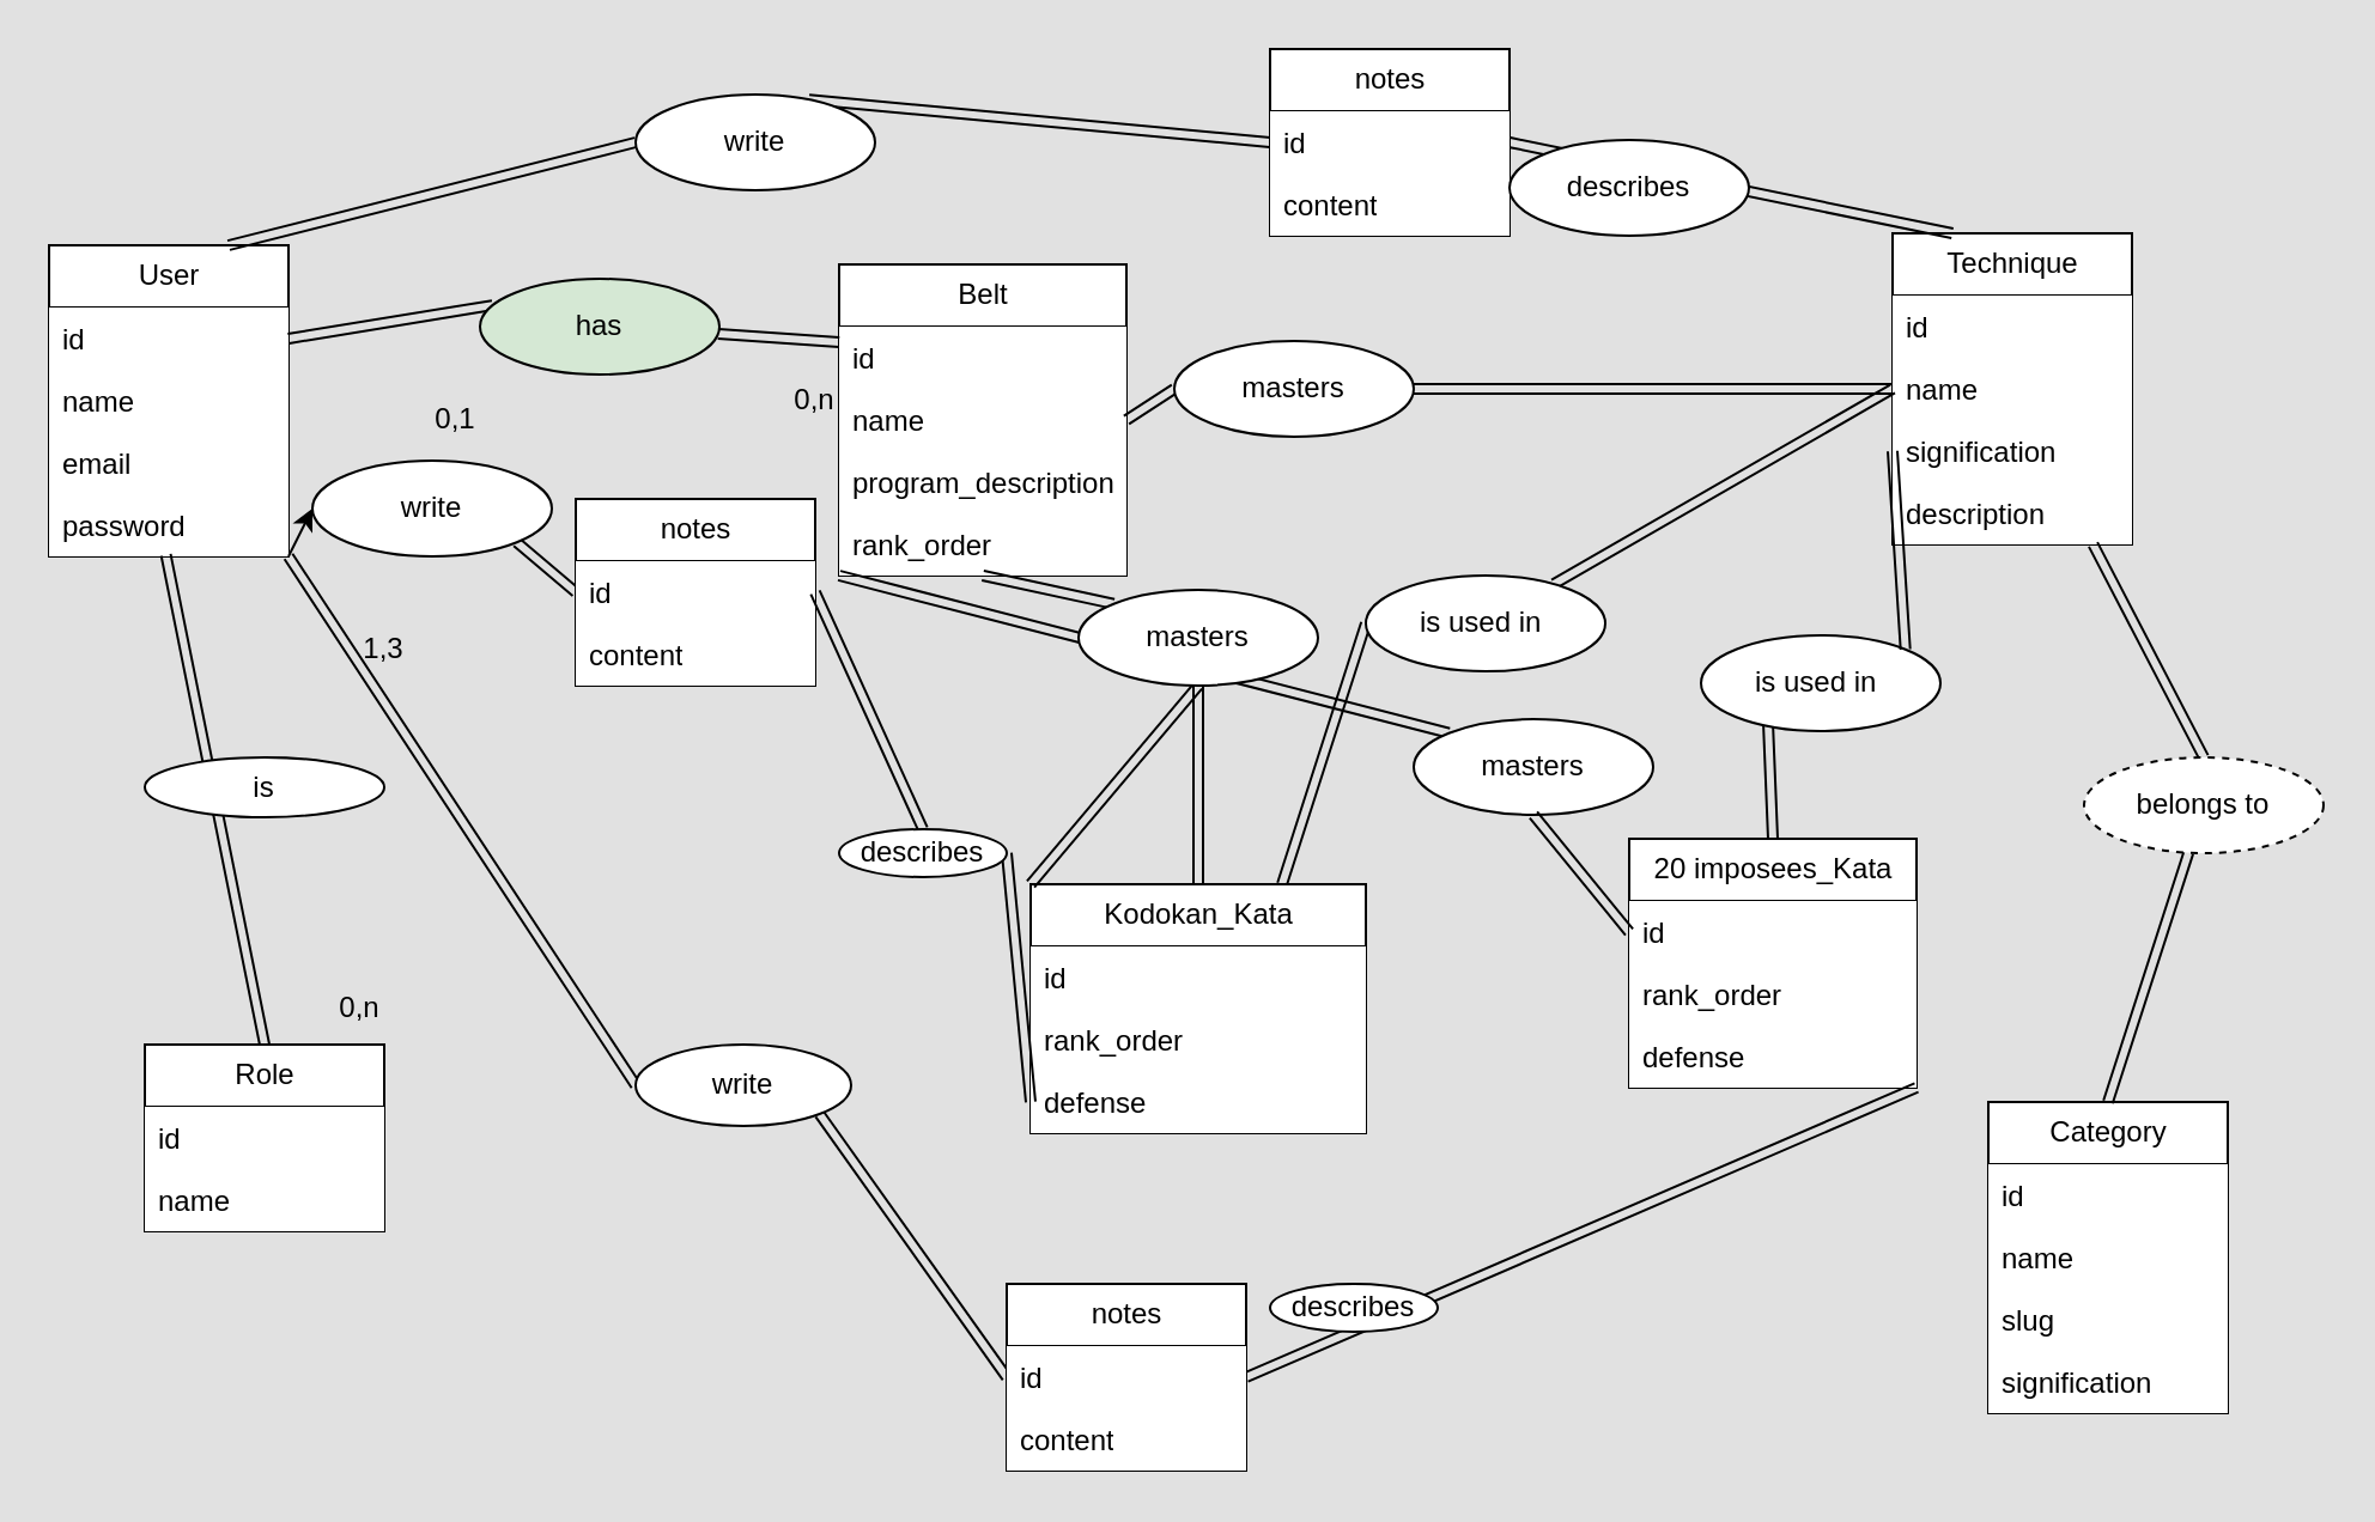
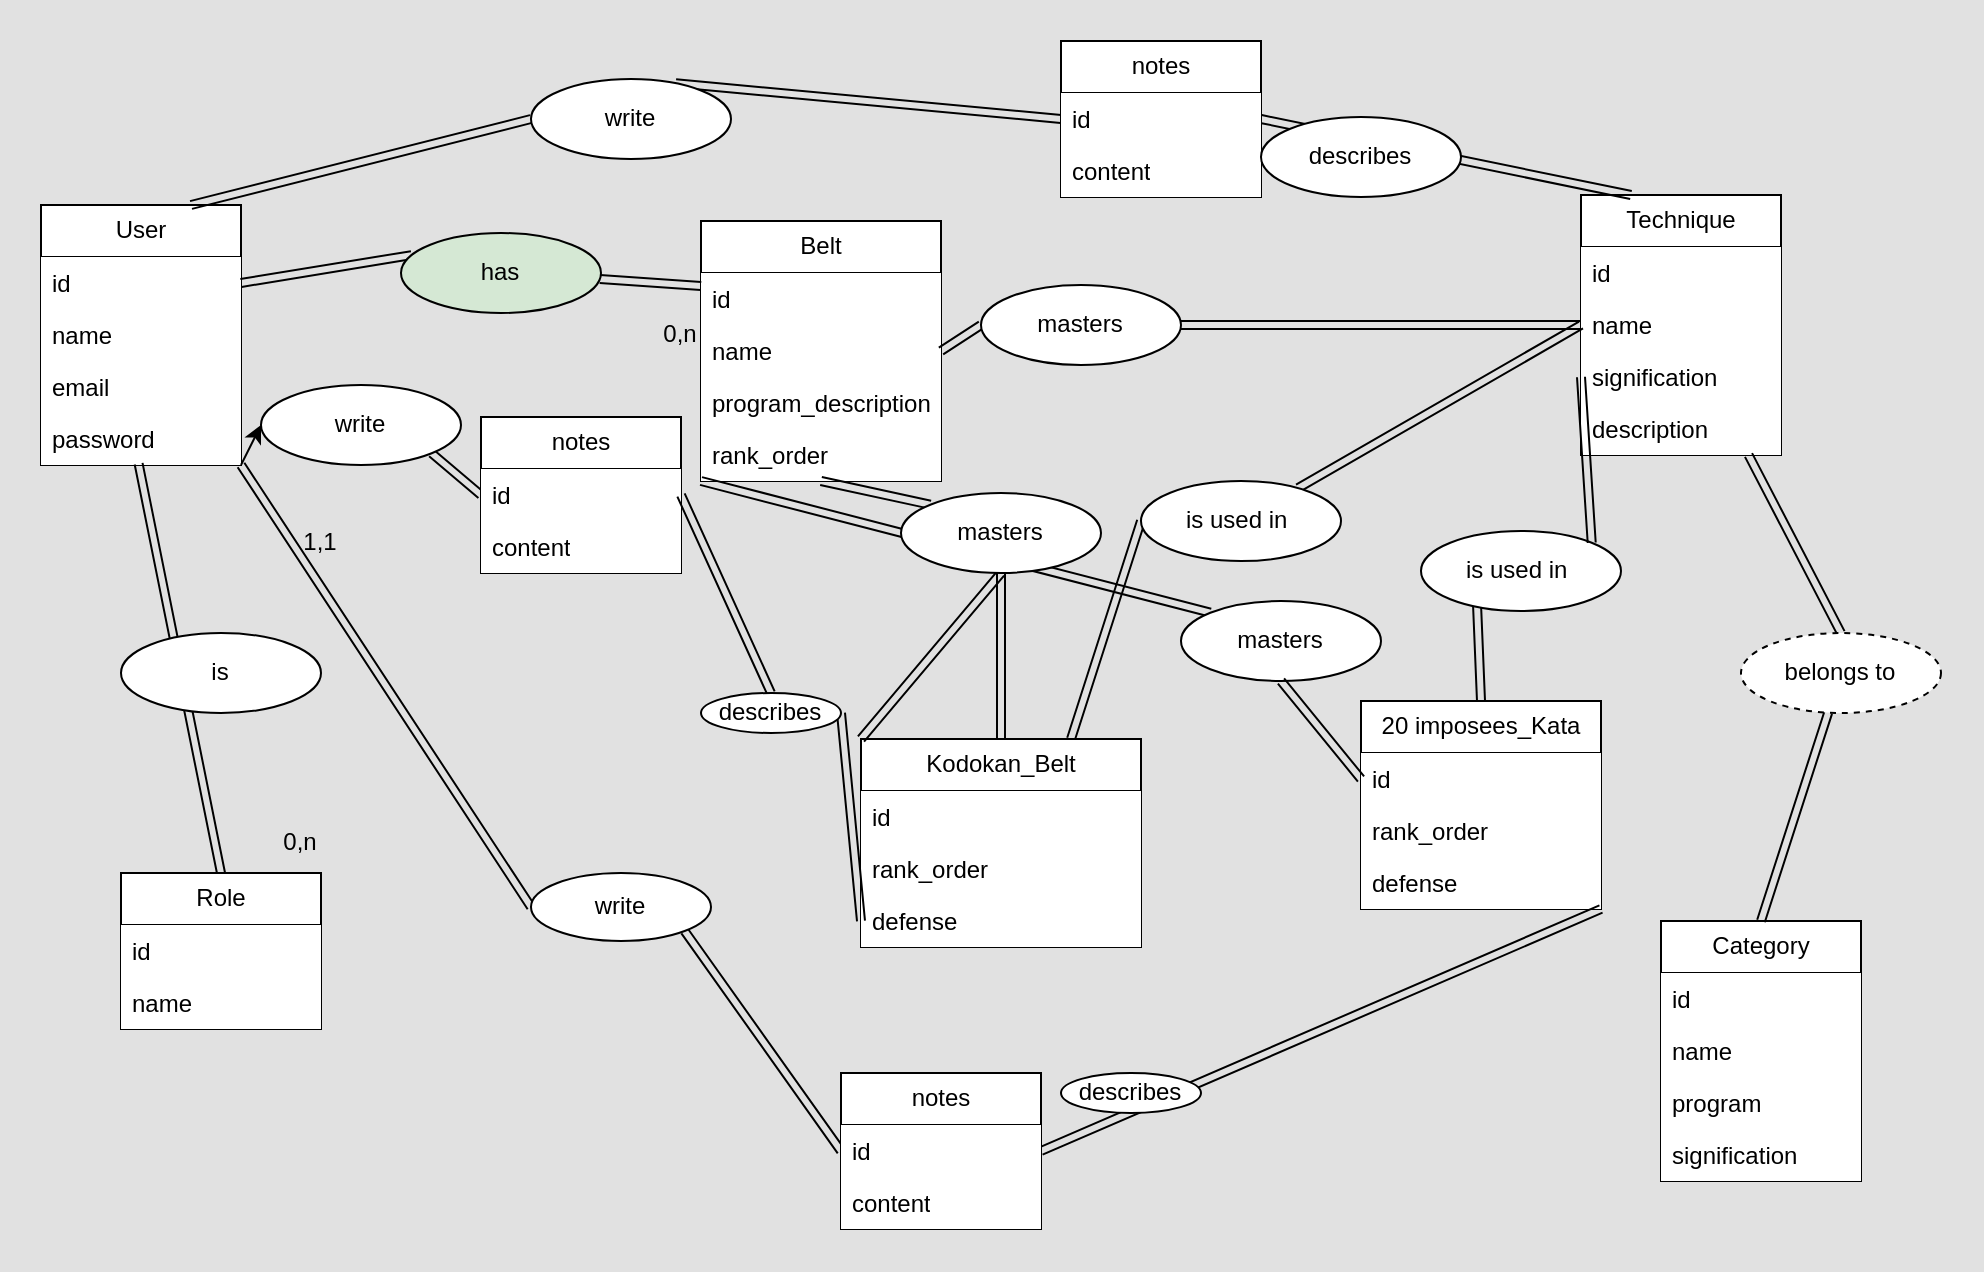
- <mxCell id="41" value="0,1" style="text;html=1;align=center;verticalAlign=middle;whiteSpace=wrap;rounded=0;" parent="1" vertex="1"><mxGeometry x="160" y="160" width="60" height="30" as="geometry" /></mxCell>
- <mxCell id="42" value="1,3" style="text;html=1;align=center;verticalAlign=middle;whiteSpace=wrap;rounded=0;" parent="1" vertex="1"><mxGeometry x="130" y="256" width="60" height="30" as="geometry" /></mxCell>
+ <mxCell id="42" value="1,1" style="text;html=1;align=center;verticalAlign=middle;whiteSpace=wrap;rounded=0;" parent="1" vertex="1"><mxGeometry x="130" y="256" width="60" height="30" as="geometry" /></mxCell>
- <mxCell id="33" value="is" style="ellipse;whiteSpace=wrap;html=1;align=center;newEdgeStyle={&quot;edgeStyle&quot;:&quot;entityRelationEdgeStyle&quot;,&quot;startArrow&quot;:&quot;none&quot;,&quot;endArrow&quot;:&quot;none&quot;,&quot;segment&quot;:10,&quot;curved&quot;:1,&quot;sourcePerimeterSpacing&quot;:0,&quot;targetPerimeterSpacing&quot;:0};treeFolding=1;treeMoving=1;" parent="1" vertex="1"><mxGeometry x="60" y="316" width="100" height="25" as="geometry" /></mxCell>
+ <mxCell id="33" value="is" style="ellipse;whiteSpace=wrap;html=1;align=center;newEdgeStyle={&quot;edgeStyle&quot;:&quot;entityRelationEdgeStyle&quot;,&quot;startArrow&quot;:&quot;none&quot;,&quot;endArrow&quot;:&quot;none&quot;,&quot;segment&quot;:10,&quot;curved&quot;:1,&quot;sourcePerimeterSpacing&quot;:0,&quot;targetPerimeterSpacing&quot;:0};treeFolding=1;treeMoving=1;" parent="1" vertex="1"><mxGeometry x="60" y="316" width="100" height="40" as="geometry" /></mxCell>
- <mxCell id="46" value="Kodokan_Kata" style="swimlane;fontStyle=0;childLayout=stackLayout;horizontal=1;startSize=26;horizontalStack=0;resizeParent=1;resizeParentMax=0;resizeLast=0;collapsible=1;marginBottom=0;html=1;" parent="1" vertex="1"><mxGeometry x="430" y="369" width="140" height="104" as="geometry" /></mxCell>
+ <mxCell id="46" value="Kodokan_Belt" style="swimlane;fontStyle=0;childLayout=stackLayout;horizontal=1;startSize=26;horizontalStack=0;resizeParent=1;resizeParentMax=0;resizeLast=0;collapsible=1;marginBottom=0;html=1;" parent="1" vertex="1"><mxGeometry x="430" y="369" width="140" height="104" as="geometry" /></mxCell>
- <mxCell id="11" value="slug" style="text;align=left;verticalAlign=top;spacingLeft=4;spacingRight=4;overflow=hidden;rotatable=0;points=[[0,0.5],[1,0.5]];portConstraint=eastwest;whiteSpace=wrap;html=1;fillColor=default;" parent="8" vertex="1"><mxGeometry y="78" width="100" height="26" as="geometry" /></mxCell>
+ <mxCell id="11" value="program" style="text;align=left;verticalAlign=top;spacingLeft=4;spacingRight=4;overflow=hidden;rotatable=0;points=[[0,0.5],[1,0.5]];portConstraint=eastwest;whiteSpace=wrap;html=1;fillColor=default;" parent="8" vertex="1"><mxGeometry y="78" width="100" height="26" as="geometry" /></mxCell>
